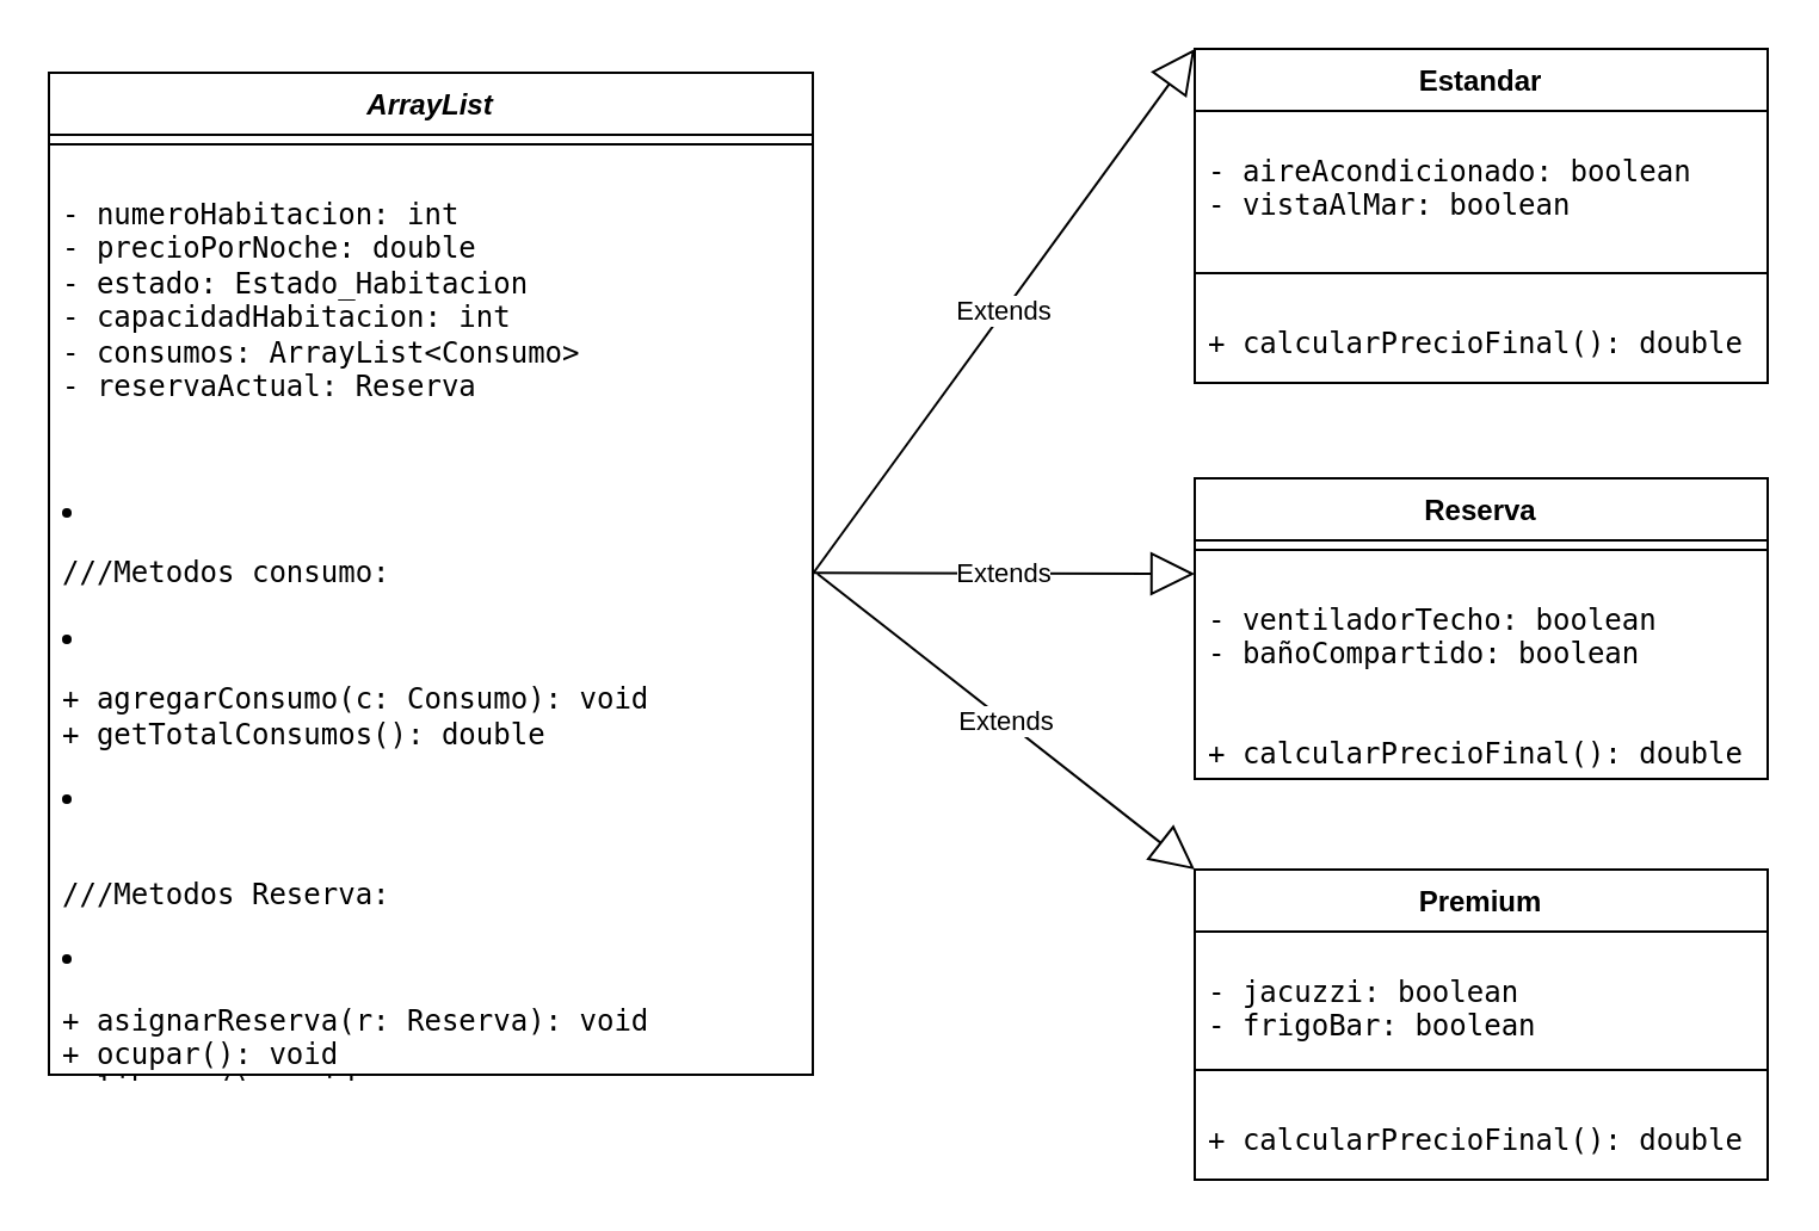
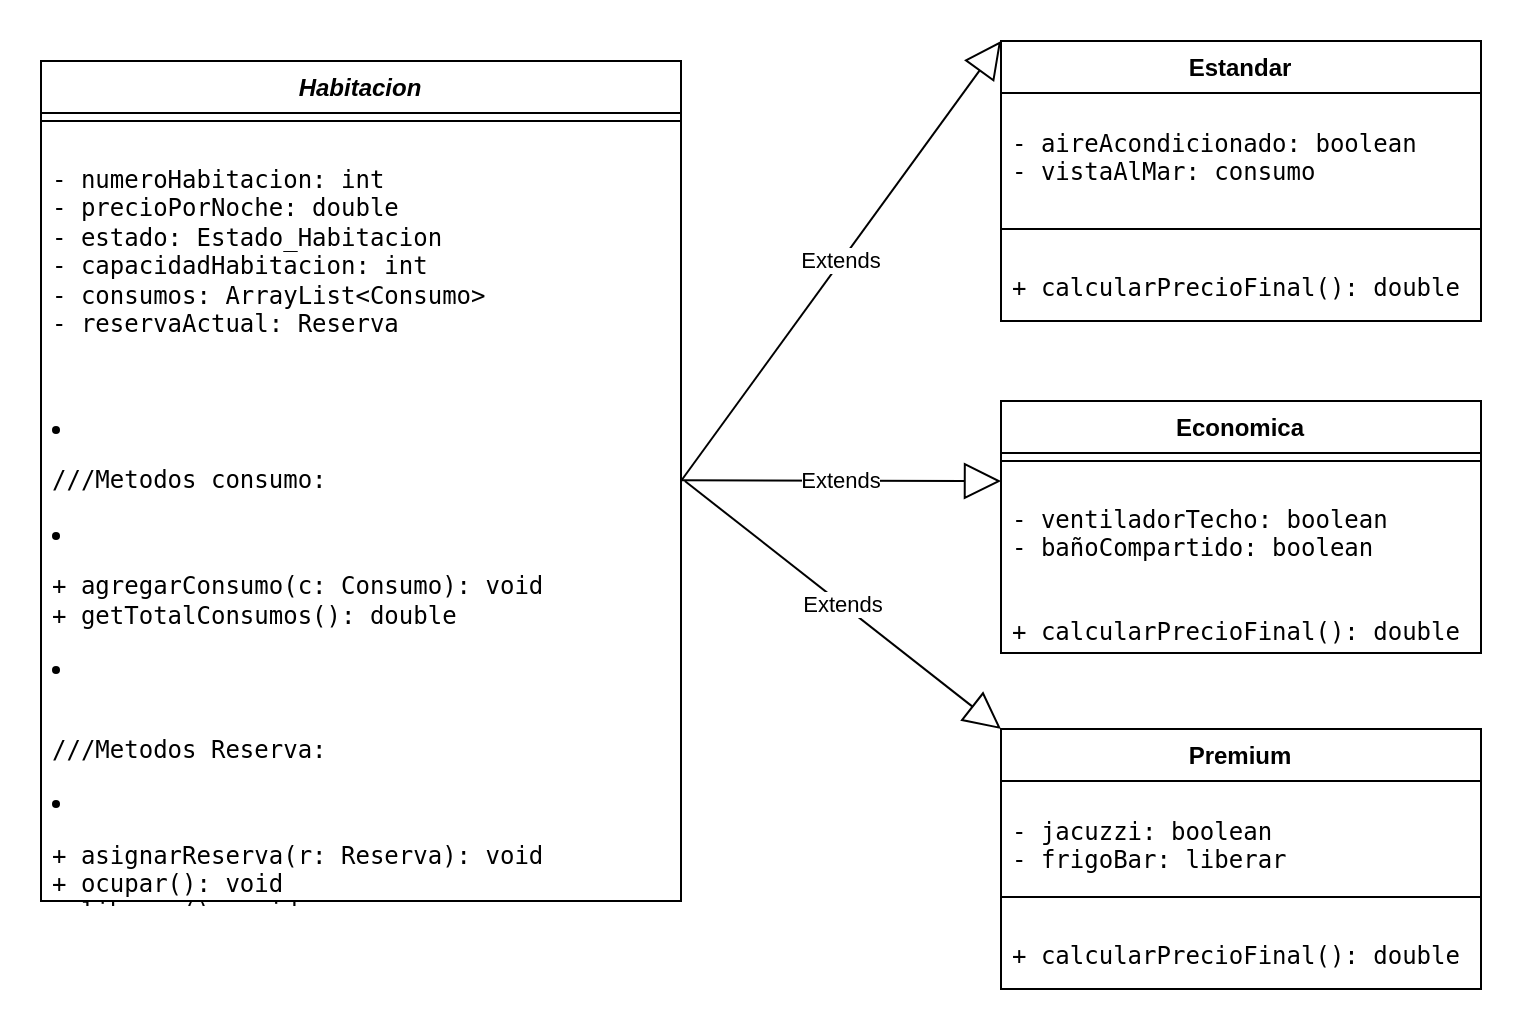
- <mxCell id="2" value="&lt;i&gt;ArrayList&lt;/i&gt;" style="swimlane;fontStyle=1;align=center;verticalAlign=top;childLayout=stackLayout;horizontal=1;startSize=26;horizontalStack=0;resizeParent=1;resizeParentMax=0;resizeLast=0;collapsible=1;marginBottom=0;whiteSpace=wrap;html=1;" vertex="1" parent="1"><mxGeometry x="20" y="30" width="320" height="420" as="geometry" /></mxCell>
+ <mxCell id="2" value="&lt;i&gt;Habitacion&lt;/i&gt;" style="swimlane;fontStyle=1;align=center;verticalAlign=top;childLayout=stackLayout;horizontal=1;startSize=26;horizontalStack=0;resizeParent=1;resizeParentMax=0;resizeLast=0;collapsible=1;marginBottom=0;whiteSpace=wrap;html=1;" vertex="1" parent="1"><mxGeometry x="20" y="30" width="320" height="420" as="geometry" /></mxCell>
- <mxCell id="7" value="&lt;pre&gt;- aireAcondicionado: boolean&lt;br&gt;- vistaAlMar: boolean   &lt;/pre&gt;" style="text;strokeColor=none;fillColor=none;align=left;verticalAlign=top;spacingLeft=4;spacingRight=4;overflow=hidden;rotatable=0;points=[[0,0.5],[1,0.5]];portConstraint=eastwest;whiteSpace=wrap;html=1;" vertex="1" parent="6"><mxGeometry y="26" width="240" height="64" as="geometry" /></mxCell>
+ <mxCell id="7" value="&lt;pre&gt;- aireAcondicionado: boolean&lt;br&gt;- vistaAlMar: consumo   &lt;/pre&gt;" style="text;strokeColor=none;fillColor=none;align=left;verticalAlign=top;spacingLeft=4;spacingRight=4;overflow=hidden;rotatable=0;points=[[0,0.5],[1,0.5]];portConstraint=eastwest;whiteSpace=wrap;html=1;" vertex="1" parent="6"><mxGeometry y="26" width="240" height="64" as="geometry" /></mxCell>
- <mxCell id="10" value="Reserva" style="swimlane;fontStyle=1;align=center;verticalAlign=top;childLayout=stackLayout;horizontal=1;startSize=26;horizontalStack=0;resizeParent=1;resizeParentMax=0;resizeLast=0;collapsible=1;marginBottom=0;whiteSpace=wrap;html=1;" vertex="1" parent="1"><mxGeometry x="500" y="200" width="240" height="126" as="geometry" /></mxCell>
+ <mxCell id="10" value="Economica" style="swimlane;fontStyle=1;align=center;verticalAlign=top;childLayout=stackLayout;horizontal=1;startSize=26;horizontalStack=0;resizeParent=1;resizeParentMax=0;resizeLast=0;collapsible=1;marginBottom=0;whiteSpace=wrap;html=1;" vertex="1" parent="1"><mxGeometry x="500" y="200" width="240" height="126" as="geometry" /></mxCell>
- <mxCell id="15" value="&lt;pre&gt;- jacuzzi: boolean   &lt;br&gt;- frigoBar: boolean  &lt;/pre&gt;" style="text;strokeColor=none;fillColor=none;align=left;verticalAlign=top;spacingLeft=4;spacingRight=4;overflow=hidden;rotatable=0;points=[[0,0.5],[1,0.5]];portConstraint=eastwest;whiteSpace=wrap;html=1;" vertex="1" parent="14"><mxGeometry y="26" width="240" height="54" as="geometry" /></mxCell>
+ <mxCell id="15" value="&lt;pre&gt;- jacuzzi: boolean   &lt;br&gt;- frigoBar: liberar  &lt;/pre&gt;" style="text;strokeColor=none;fillColor=none;align=left;verticalAlign=top;spacingLeft=4;spacingRight=4;overflow=hidden;rotatable=0;points=[[0,0.5],[1,0.5]];portConstraint=eastwest;whiteSpace=wrap;html=1;" vertex="1" parent="14"><mxGeometry y="26" width="240" height="54" as="geometry" /></mxCell>
